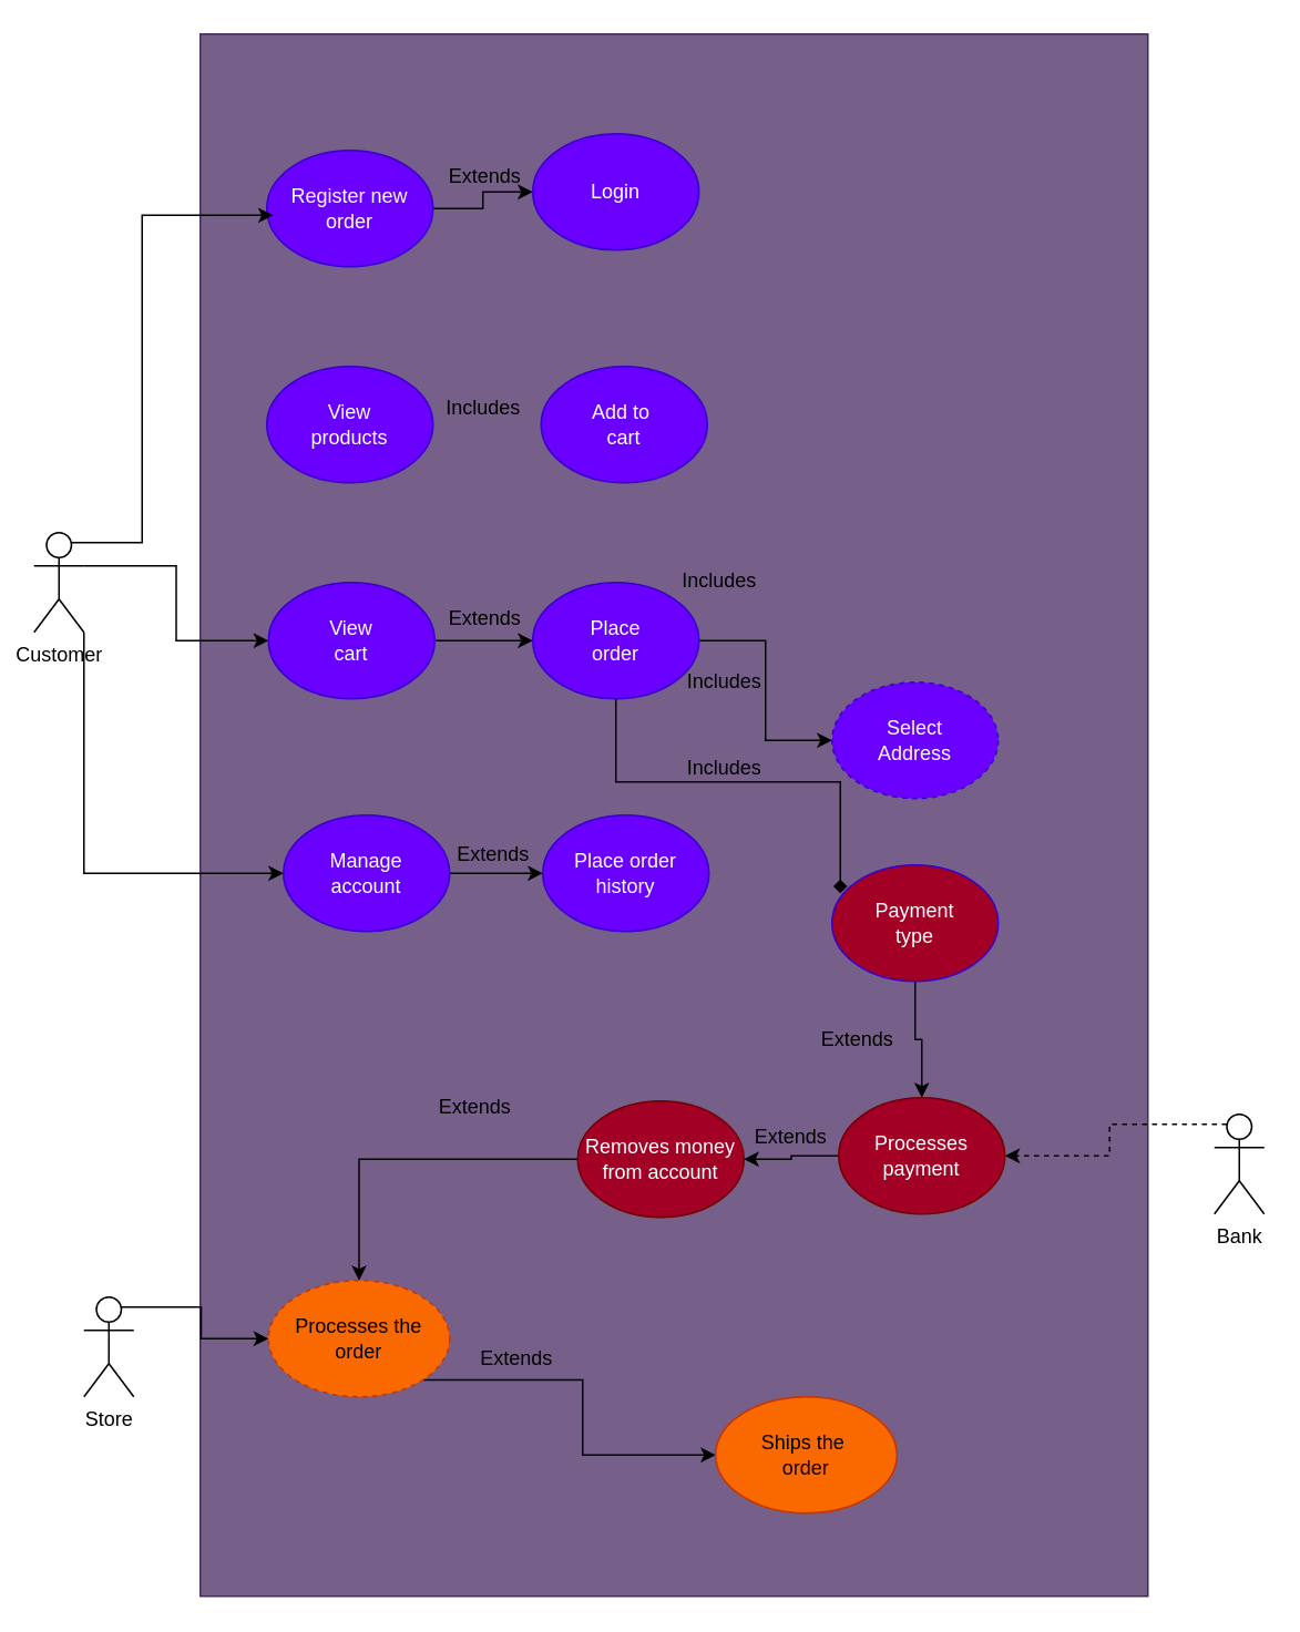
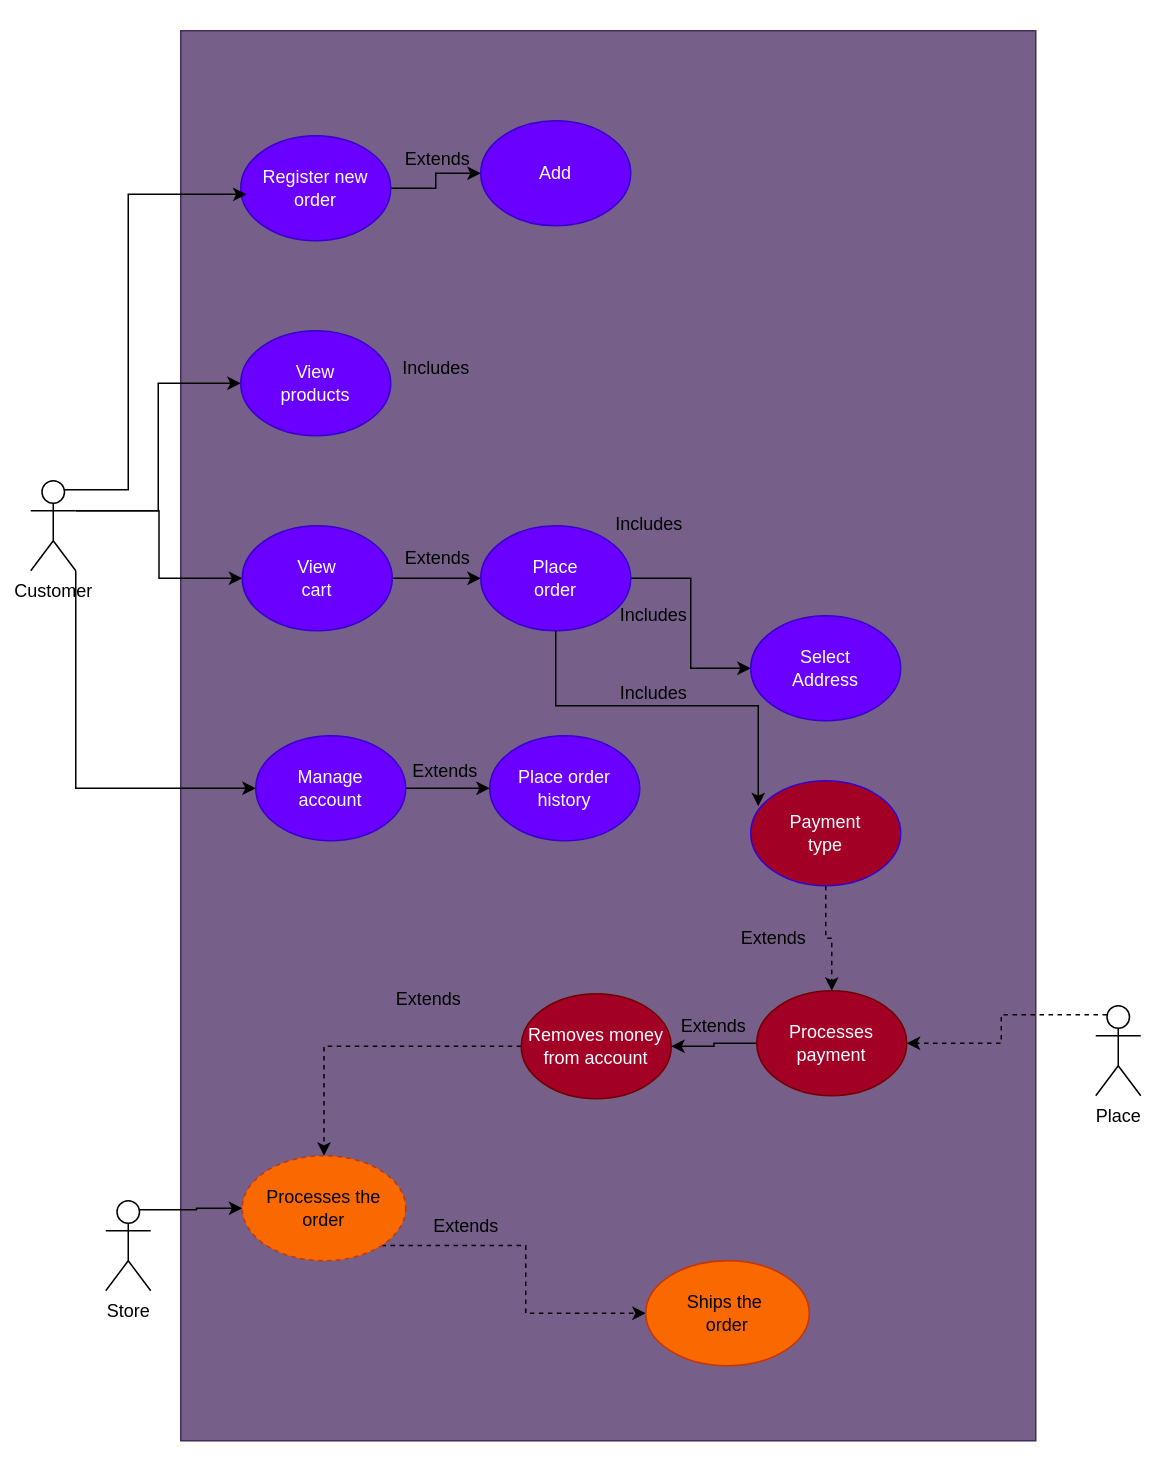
- <mxCell id="9" value="Login" style="ellipse;whiteSpace=wrap;html=1;fillColor=#6a00ff;fontColor=#ffffff;strokeColor=#3700CC;" vertex="1" parent="1"><mxGeometry x="320" y="80" width="100" height="70" as="geometry" /></mxCell>
+ <mxCell id="9" value="Add" style="ellipse;whiteSpace=wrap;html=1;fillColor=#6a00ff;fontColor=#ffffff;strokeColor=#3700CC;" vertex="1" parent="1"><mxGeometry x="320" y="80" width="100" height="70" as="geometry" /></mxCell>
- <mxCell id="13" value="Add to&amp;nbsp;&lt;div&gt;cart&lt;/div&gt;" style="ellipse;whiteSpace=wrap;html=1;fillColor=#6a00ff;fontColor=#ffffff;strokeColor=#3700CC;" vertex="1" parent="1"><mxGeometry x="325" y="220" width="100" height="70" as="geometry" /></mxCell>
+ <mxCell id="3" style="edgeStyle=orthogonalEdgeStyle;rounded=0;orthogonalLoop=1;jettySize=auto;html=1;exitX=1;exitY=0.333;exitDx=0;exitDy=0;exitPerimeter=0;entryX=0;entryY=0.5;entryDx=0;entryDy=0;" edge="1" parent="1" source="6" target="10"><mxGeometry relative="1" as="geometry" /></mxCell>
- <mxCell id="16" value="Select&lt;div&gt;Address&lt;/div&gt;" style="ellipse;whiteSpace=wrap;html=1;fillColor=#6a00ff;fontColor=#ffffff;strokeColor=#3700CC;dashed=1;" vertex="1" parent="1"><mxGeometry x="500" y="410" width="100" height="70" as="geometry" /></mxCell>
+ <mxCell id="16" value="Select&lt;div&gt;Address&lt;/div&gt;" style="ellipse;whiteSpace=wrap;html=1;fillColor=#6a00ff;fontColor=#ffffff;strokeColor=#3700CC;" vertex="1" parent="1"><mxGeometry x="500" y="410" width="100" height="70" as="geometry" /></mxCell>
- <mxCell id="31" style="edgeStyle=orthogonalEdgeStyle;rounded=0;orthogonalLoop=1;jettySize=auto;html=1;exitX=0.5;exitY=1;exitDx=0;exitDy=0;entryX=0.05;entryY=0.243;entryDx=0;entryDy=0;entryPerimeter=0;endArrow=diamond;" edge="1" parent="1" source="15" target="18"><mxGeometry relative="1" as="geometry" /></mxCell>
+ <mxCell id="31" style="edgeStyle=orthogonalEdgeStyle;rounded=0;orthogonalLoop=1;jettySize=auto;html=1;exitX=0.5;exitY=1;exitDx=0;exitDy=0;entryX=0.05;entryY=0.243;entryDx=0;entryDy=0;entryPerimeter=0;" edge="1" parent="1" source="15" target="18"><mxGeometry relative="1" as="geometry" /></mxCell>
- <mxCell id="17" style="edgeStyle=orthogonalEdgeStyle;rounded=0;orthogonalLoop=1;jettySize=auto;html=1;exitX=0.5;exitY=1;exitDx=0;exitDy=0;entryX=0.5;entryY=0;entryDx=0;entryDy=0;" edge="1" parent="1" source="18" target="36"><mxGeometry relative="1" as="geometry" /></mxCell>
+ <mxCell id="17" style="edgeStyle=orthogonalEdgeStyle;rounded=0;orthogonalLoop=1;jettySize=auto;html=1;exitX=0.5;exitY=1;exitDx=0;exitDy=0;entryX=0.5;entryY=0;entryDx=0;entryDy=0;dashed=1;" edge="1" parent="1" source="18" target="36"><mxGeometry relative="1" as="geometry" /></mxCell>
- <mxCell id="37" style="edgeStyle=orthogonalEdgeStyle;rounded=0;orthogonalLoop=1;jettySize=auto;html=1;exitX=0;exitY=0.5;exitDx=0;exitDy=0;entryX=0.5;entryY=0;entryDx=0;entryDy=0;" edge="1" parent="1" source="38" target="42"><mxGeometry relative="1" as="geometry" /></mxCell>
+ <mxCell id="37" style="edgeStyle=orthogonalEdgeStyle;rounded=0;orthogonalLoop=1;jettySize=auto;html=1;exitX=0;exitY=0.5;exitDx=0;exitDy=0;entryX=0.5;entryY=0;entryDx=0;entryDy=0;dashed=1;" edge="1" parent="1" source="38" target="42"><mxGeometry relative="1" as="geometry" /></mxCell>
- <mxCell id="25" value="Bank" style="shape=umlActor;verticalLabelPosition=bottom;verticalAlign=top;html=1;outlineConnect=0;" vertex="1" parent="1"><mxGeometry x="730" y="670" width="30" height="60" as="geometry" /></mxCell>
+ <mxCell id="25" value="Place" style="shape=umlActor;verticalLabelPosition=bottom;verticalAlign=top;html=1;outlineConnect=0;" vertex="1" parent="1"><mxGeometry x="730" y="670" width="30" height="60" as="geometry" /></mxCell>
- <mxCell id="23" value="Store" style="shape=umlActor;verticalLabelPosition=bottom;verticalAlign=top;html=1;outlineConnect=0;" vertex="1" parent="1"><mxGeometry x="50" y="780" width="30" height="60" as="geometry" /></mxCell>
+ <mxCell id="23" value="Store" style="shape=umlActor;verticalLabelPosition=bottom;verticalAlign=top;html=1;outlineConnect=0;" vertex="1" parent="1"><mxGeometry x="70" y="800" width="30" height="60" as="geometry" /></mxCell>
- <mxCell id="41" style="edgeStyle=orthogonalEdgeStyle;rounded=0;orthogonalLoop=1;jettySize=auto;html=1;exitX=1;exitY=1;exitDx=0;exitDy=0;entryX=0;entryY=0.5;entryDx=0;entryDy=0;" edge="1" parent="1" source="42" target="43"><mxGeometry relative="1" as="geometry" /></mxCell>
+ <mxCell id="41" style="edgeStyle=orthogonalEdgeStyle;rounded=0;orthogonalLoop=1;jettySize=auto;html=1;exitX=1;exitY=1;exitDx=0;exitDy=0;entryX=0;entryY=0.5;entryDx=0;entryDy=0;dashed=1;" edge="1" parent="1" source="42" target="43"><mxGeometry relative="1" as="geometry" /></mxCell>
